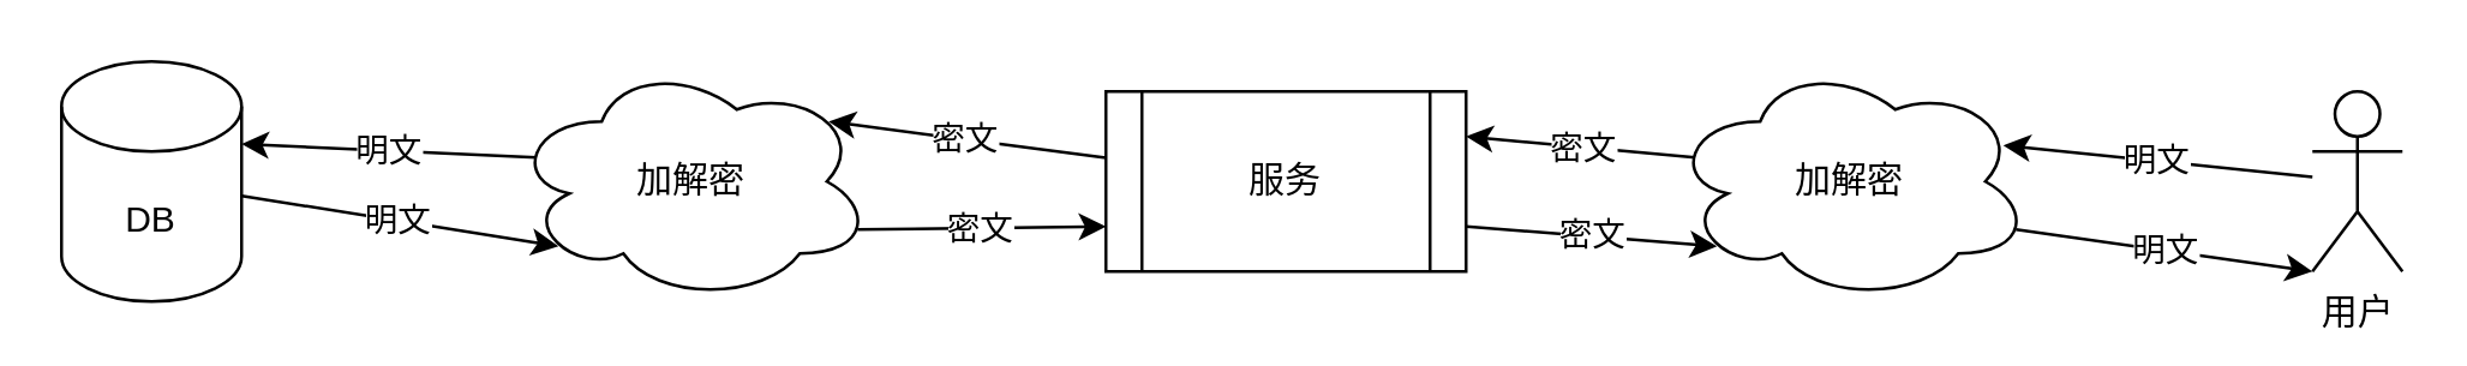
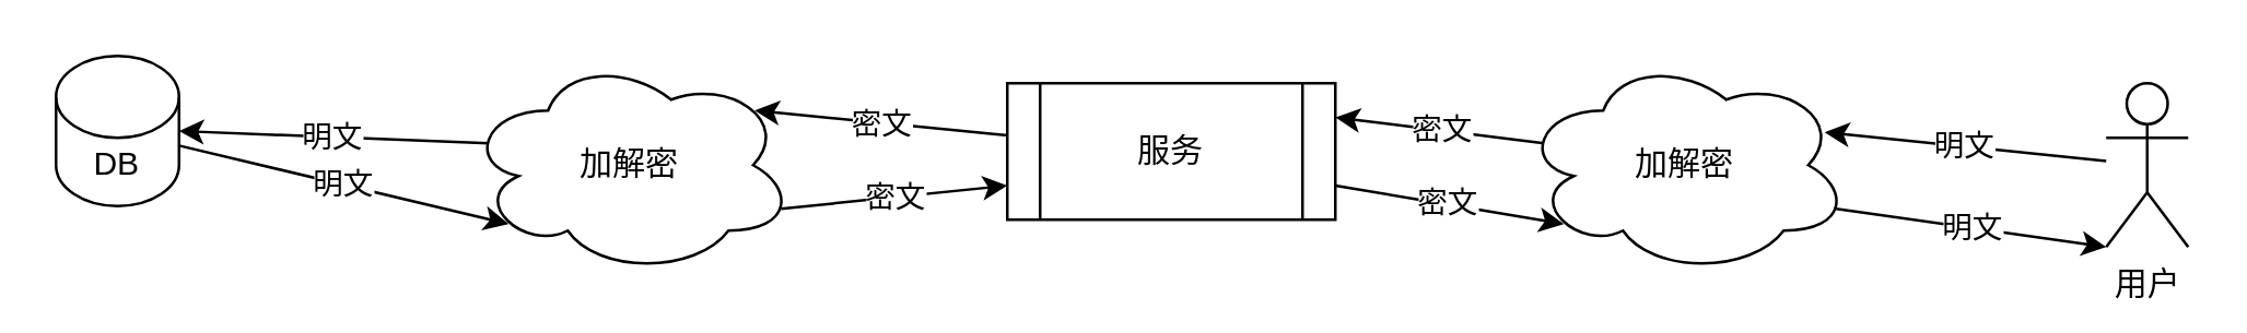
- <mxCell id="3" value="DB" style="shape=cylinder3;whiteSpace=wrap;html=1;boundedLbl=1;backgroundOutline=1;size=15;" vertex="1" parent="1"><mxGeometry x="20" y="20" width="60" height="80" as="geometry" /></mxCell>
+ <mxCell id="3" value="DB" style="shape=cylinder3;whiteSpace=wrap;html=1;boundedLbl=1;backgroundOutline=1;size=15;" vertex="1" parent="1"><mxGeometry x="20" y="20" width="45" height="55" as="geometry" /></mxCell>
- <mxCell id="6" value="服务" style="shape=process;whiteSpace=wrap;html=1;backgroundOutline=1;" vertex="1" parent="1"><mxGeometry x="368" y="30" width="120" height="60" as="geometry" /></mxCell>
+ <mxCell id="6" value="服务" style="shape=process;whiteSpace=wrap;html=1;backgroundOutline=1;" vertex="1" parent="1"><mxGeometry x="368" y="30" width="120" height="50" as="geometry" /></mxCell>
